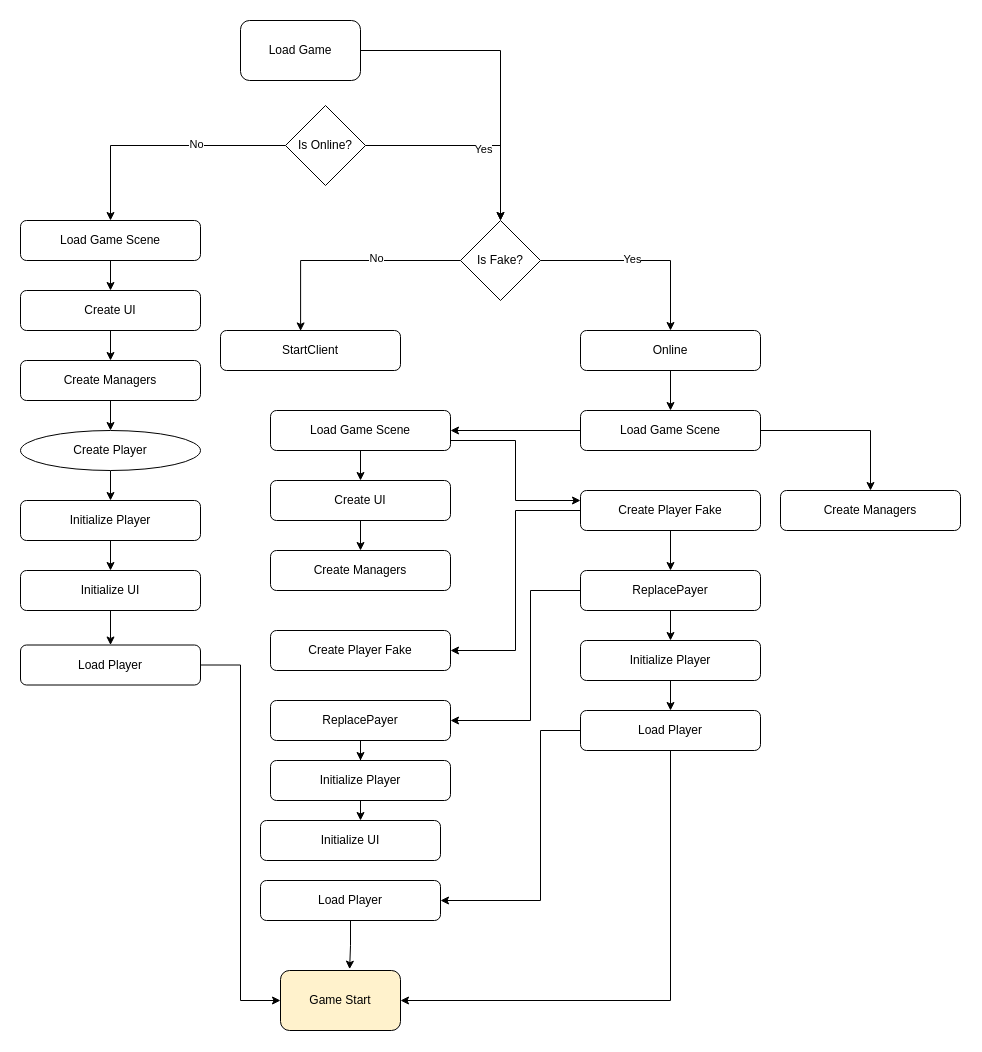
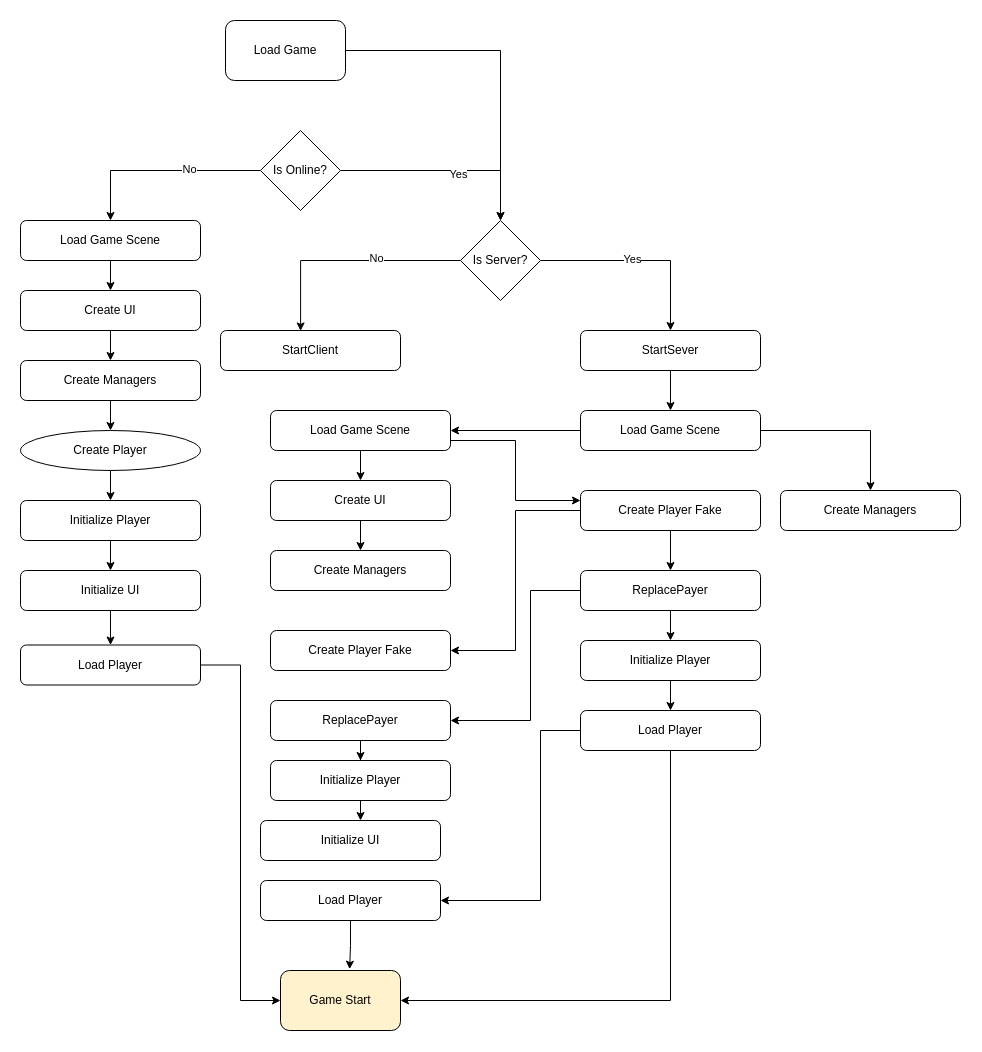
- <mxCell id="3" value="Load Game" style="rounded=1;whiteSpace=wrap;html=1;" parent="1" vertex="1"><mxGeometry x="240" y="20" width="120" height="60" as="geometry" /></mxCell>
+ <mxCell id="3" value="Load Game" style="rounded=1;whiteSpace=wrap;html=1;" parent="1" vertex="1"><mxGeometry x="225" y="20" width="120" height="60" as="geometry" /></mxCell>
- <mxCell id="8" value="Is Online?" style="rhombus;whiteSpace=wrap;html=1;" parent="1" vertex="1"><mxGeometry x="285" y="105" width="80" height="80" as="geometry" /></mxCell>
+ <mxCell id="8" value="Is Online?" style="rhombus;whiteSpace=wrap;html=1;" parent="1" vertex="1"><mxGeometry x="260" y="130" width="80" height="80" as="geometry" /></mxCell>
- <mxCell id="28" value="Is Fake?" style="rhombus;whiteSpace=wrap;html=1;" parent="1" vertex="1"><mxGeometry x="460" y="220" width="80" height="80" as="geometry" /></mxCell>
+ <mxCell id="28" value="Is Server?" style="rhombus;whiteSpace=wrap;html=1;" parent="1" vertex="1"><mxGeometry x="460" y="220" width="80" height="80" as="geometry" /></mxCell>
- <mxCell id="31" value="Online" style="rounded=1;whiteSpace=wrap;html=1;" parent="1" vertex="1"><mxGeometry x="580" y="330" width="180" height="40" as="geometry" /></mxCell>
+ <mxCell id="31" value="StartSever" style="rounded=1;whiteSpace=wrap;html=1;" parent="1" vertex="1"><mxGeometry x="580" y="330" width="180" height="40" as="geometry" /></mxCell>
